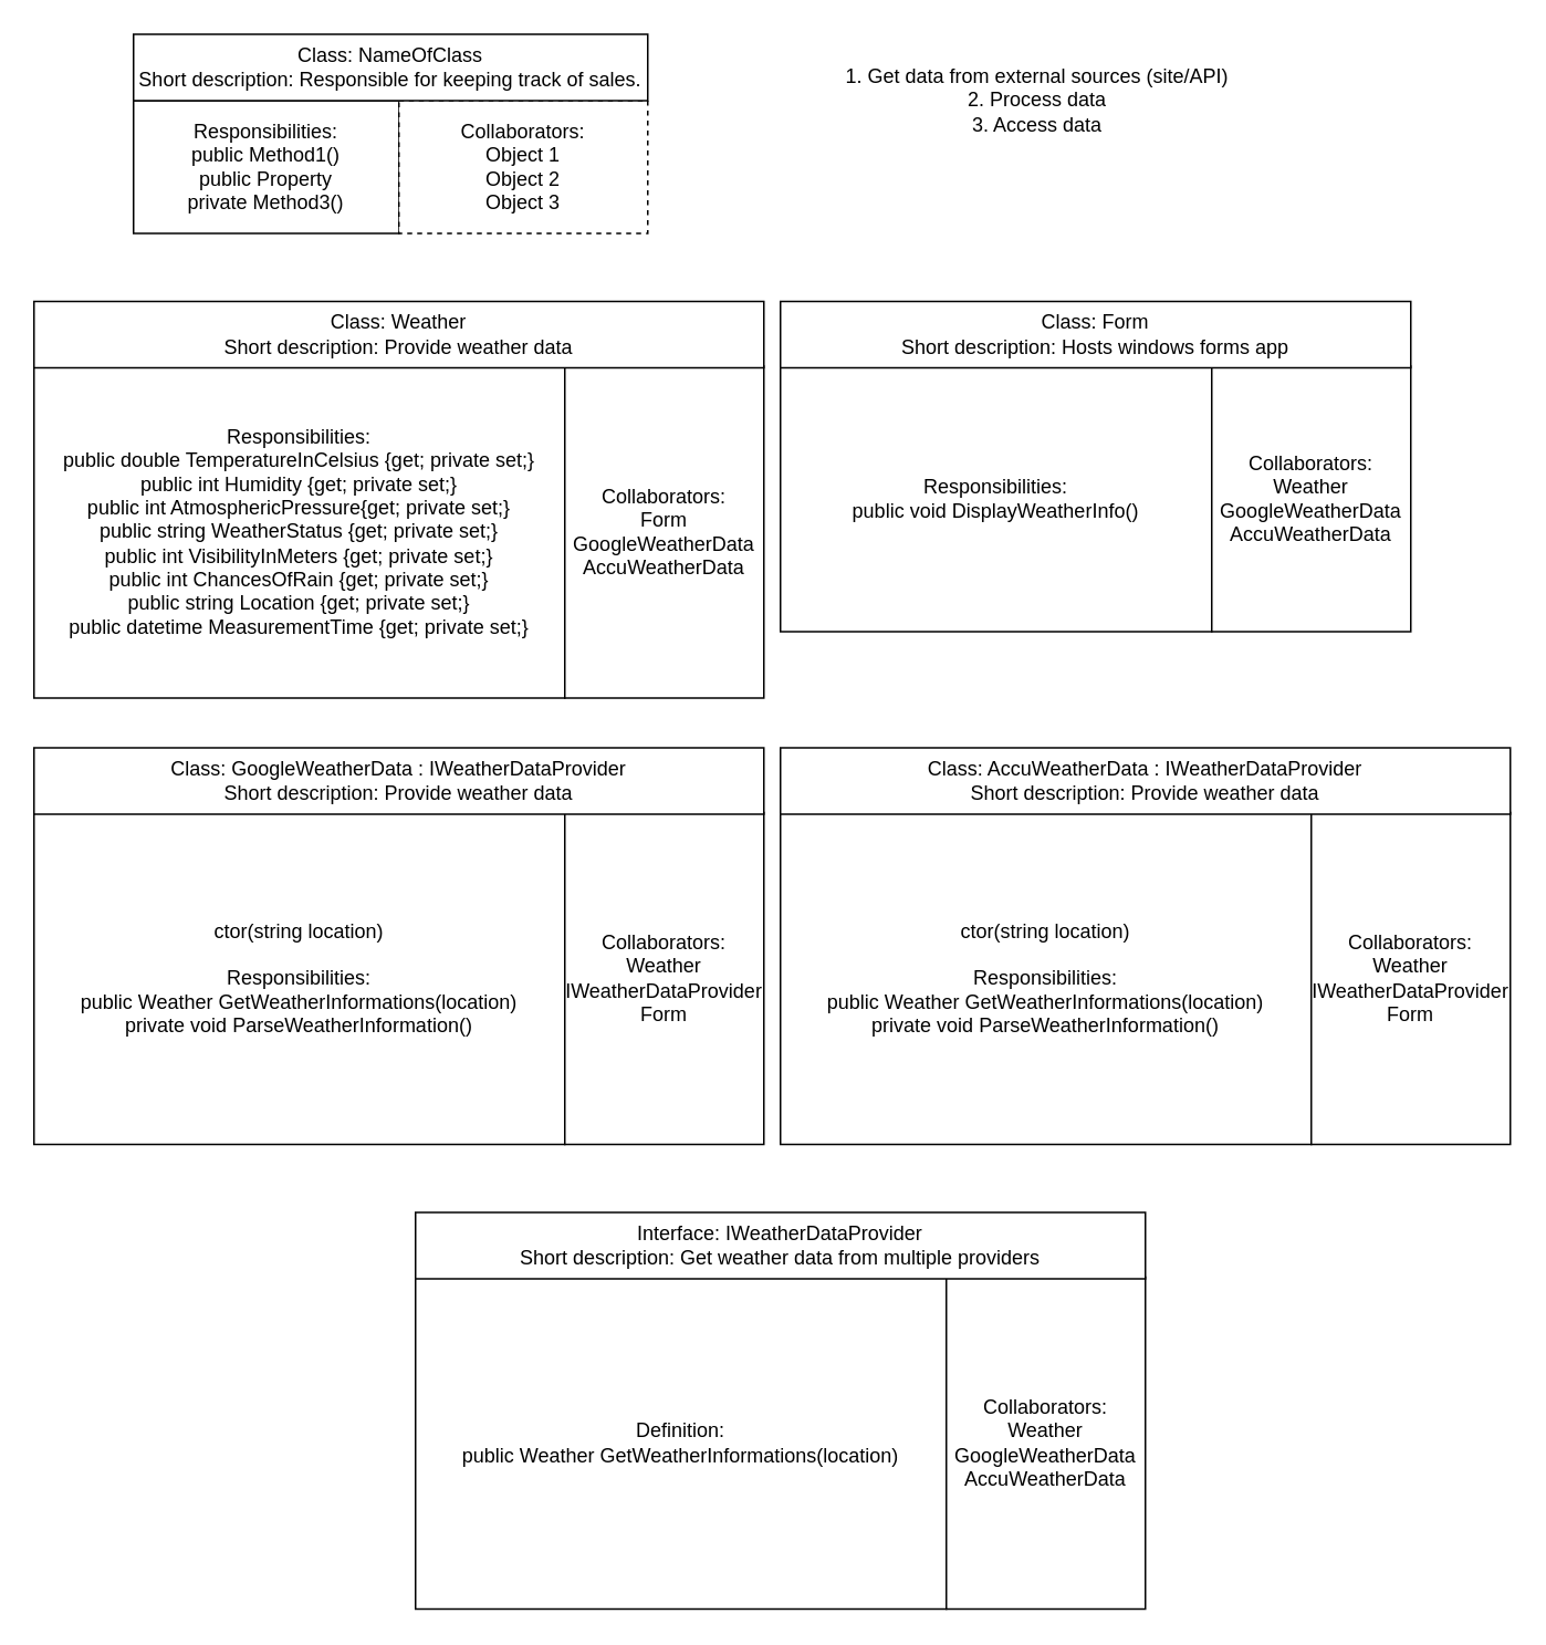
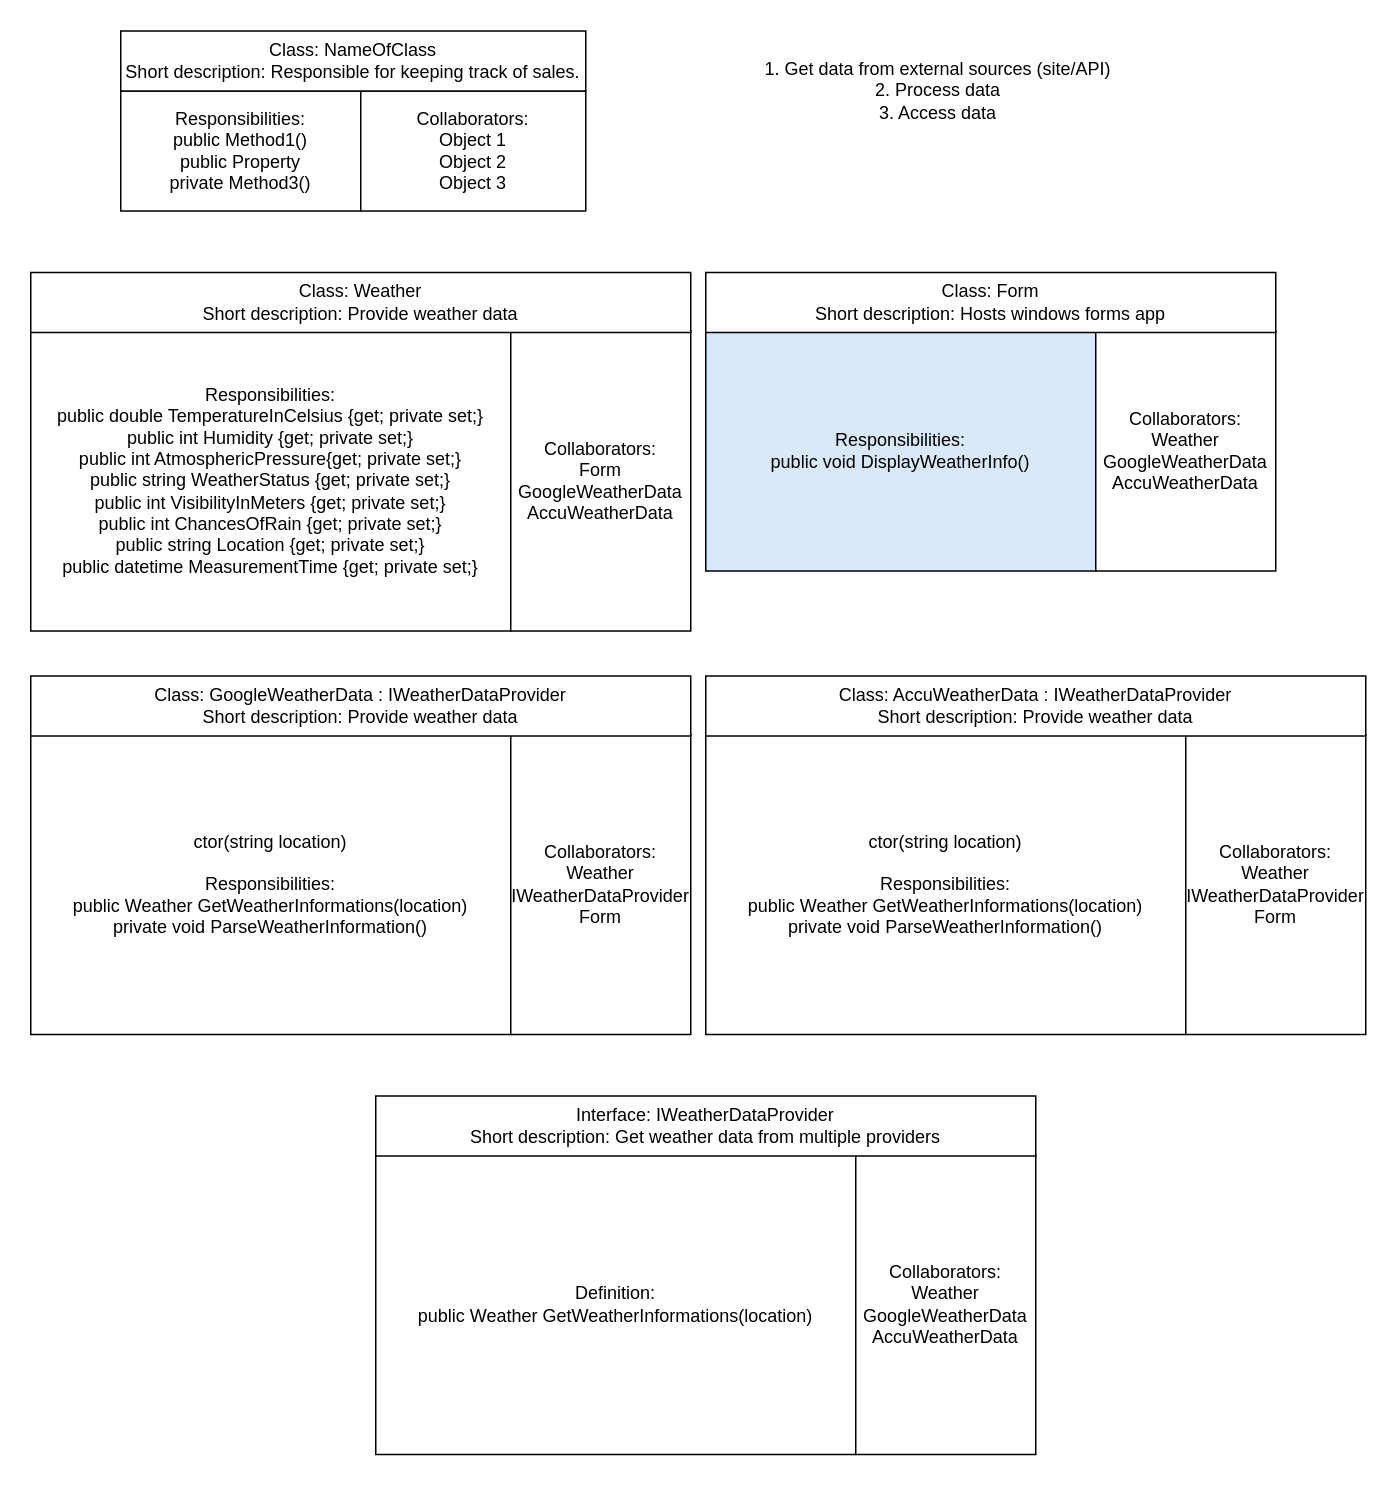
- <mxCell id="3" value="Collaborators:&lt;br&gt;Object 1&lt;br&gt;Object 2&lt;br&gt;Object 3" style="rounded=0;whiteSpace=wrap;html=1;dashed=1;" vertex="1" parent="1"><mxGeometry x="240" y="60" width="150" height="80" as="geometry" /></mxCell>
+ <mxCell id="3" value="Collaborators:&lt;br&gt;Object 1&lt;br&gt;Object 2&lt;br&gt;Object 3" style="rounded=0;whiteSpace=wrap;html=1;" vertex="1" parent="1"><mxGeometry x="240" y="60" width="150" height="80" as="geometry" /></mxCell>
- <mxCell id="9" value="Responsibilities:&lt;br&gt;public void DisplayWeatherInfo()" style="rounded=0;whiteSpace=wrap;html=1;" vertex="1" parent="1"><mxGeometry x="470" y="220" width="260" height="160" as="geometry" /></mxCell>
+ <mxCell id="9" value="Responsibilities:&lt;br&gt;public void DisplayWeatherInfo()" style="rounded=0;whiteSpace=wrap;html=1;fillColor=#dae8fc;" vertex="1" parent="1"><mxGeometry x="470" y="220" width="260" height="160" as="geometry" /></mxCell>
